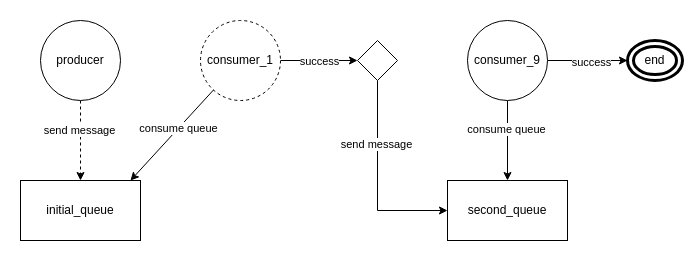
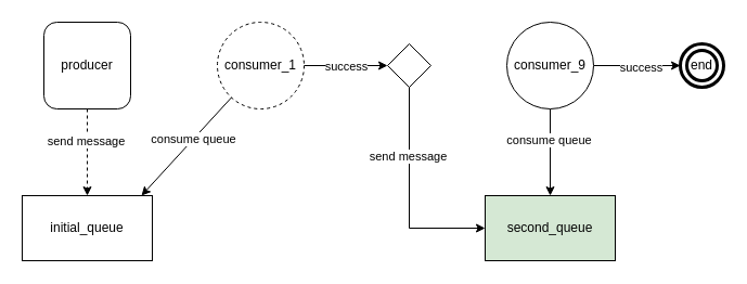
- <mxCell id="6" value="producer" style="ellipse;whiteSpace=wrap;html=1;aspect=fixed;" vertex="1" parent="1"><mxGeometry x="40" y="20" width="80" height="80" as="geometry" /></mxCell>
+ <mxCell id="6" value="producer" style="whiteSpace=wrap;html=1;aspect=fixed;rounded=1;" vertex="1" parent="1"><mxGeometry x="40" y="20" width="80" height="80" as="geometry" /></mxCell>
- <mxCell id="12" value="end" style="ellipse;shape=doubleEllipse;whiteSpace=wrap;html=1;gradientColor=none;strokeColor=default;strokeWidth=3;" vertex="1" parent="1"><mxGeometry x="627" y="40" width="55" height="40" as="geometry" /></mxCell>
+ <mxCell id="12" value="end" style="ellipse;shape=doubleEllipse;whiteSpace=wrap;html=1;gradientColor=none;strokeColor=default;strokeWidth=3;" vertex="1" parent="1"><mxGeometry x="627" y="40" width="40" height="40" as="geometry" /></mxCell>
- <mxCell id="14" value="second_queue" style="whiteSpace=wrap;html=1;" vertex="1" parent="1"><mxGeometry x="447" y="180" width="120" height="60" as="geometry" /></mxCell>
+ <mxCell id="14" value="second_queue" style="whiteSpace=wrap;html=1;fillColor=#d5e8d4;" vertex="1" parent="1"><mxGeometry x="447" y="180" width="120" height="60" as="geometry" /></mxCell>
